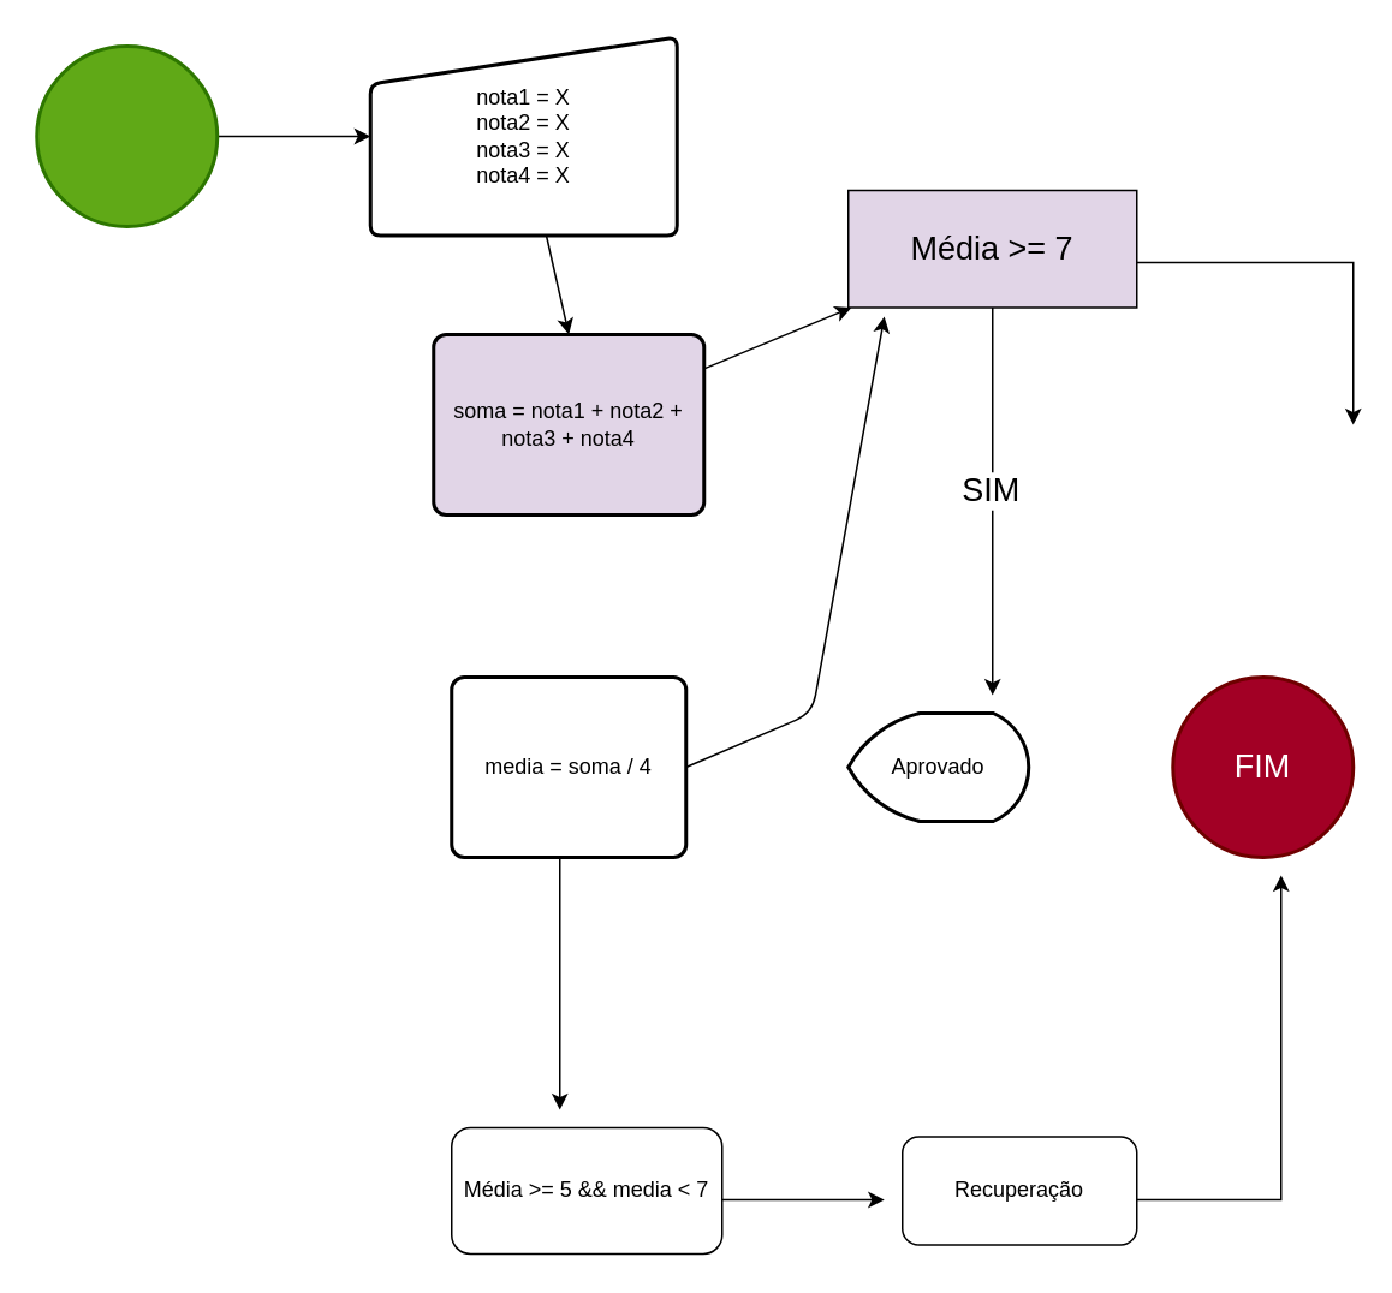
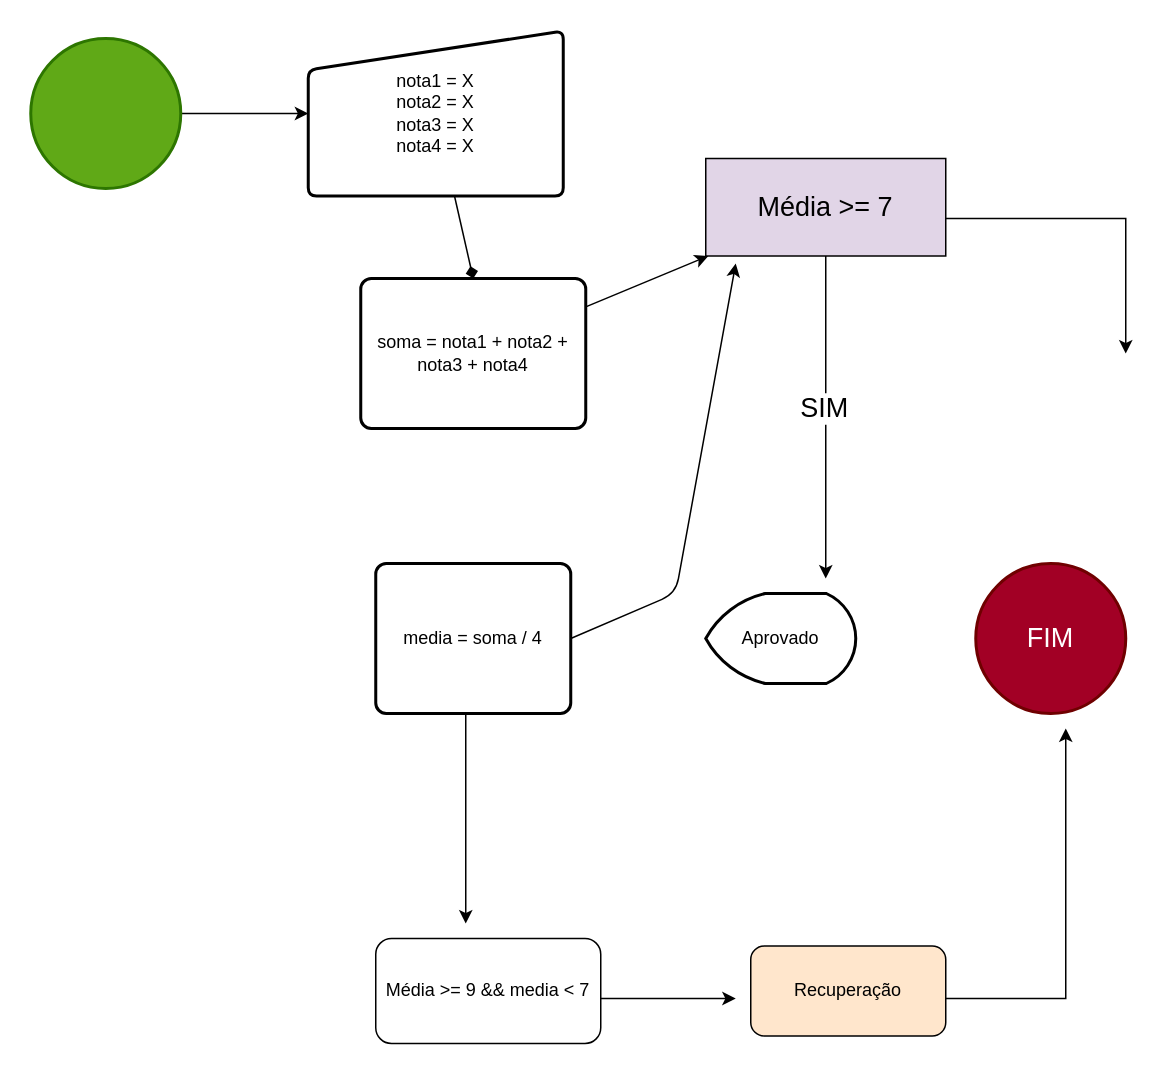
- <mxCell id="4" style="edgeStyle=none;html=1;entryX=0.5;entryY=0;entryDx=0;entryDy=0;" parent="1" source="5" target="7" edge="1"><mxGeometry relative="1" as="geometry" /></mxCell>
+ <mxCell id="4" style="edgeStyle=none;html=1;entryX=0.5;entryY=0;entryDx=0;entryDy=0;endArrow=diamond;" parent="1" source="5" target="7" edge="1"><mxGeometry relative="1" as="geometry" /></mxCell>
- <mxCell id="7" value="soma = nota1 + nota2 + nota3 + nota4" style="rounded=1;whiteSpace=wrap;html=1;absoluteArcSize=1;arcSize=14;strokeWidth=2;fillColor=#e1d5e7;" parent="1" vertex="1"><mxGeometry x="240" y="185" width="150" height="100" as="geometry" /></mxCell>
+ <mxCell id="7" value="soma = nota1 + nota2 + nota3 + nota4" style="rounded=1;whiteSpace=wrap;html=1;absoluteArcSize=1;arcSize=14;strokeWidth=2;" parent="1" vertex="1"><mxGeometry x="240" y="185" width="150" height="100" as="geometry" /></mxCell>
- <mxCell id="17" value="Média &amp;gt;= 5 &amp;amp;&amp;amp; media &amp;lt; 7" style="rounded=1;whiteSpace=wrap;html=1;" vertex="1" parent="1"><mxGeometry x="250" y="625" width="150" height="70" as="geometry" /></mxCell>
+ <mxCell id="17" value="Média &amp;gt;= 9 &amp;amp;&amp;amp; media &amp;lt; 7" style="rounded=1;whiteSpace=wrap;html=1;" vertex="1" parent="1"><mxGeometry x="250" y="625" width="150" height="70" as="geometry" /></mxCell>
- <mxCell id="19" value="Recuperação" style="rounded=1;whiteSpace=wrap;html=1;" vertex="1" parent="1"><mxGeometry x="500" y="630" width="130" height="60" as="geometry" /></mxCell>
+ <mxCell id="19" value="Recuperação" style="rounded=1;whiteSpace=wrap;html=1;fillColor=#ffe6cc;" vertex="1" parent="1"><mxGeometry x="500" y="630" width="130" height="60" as="geometry" /></mxCell>
